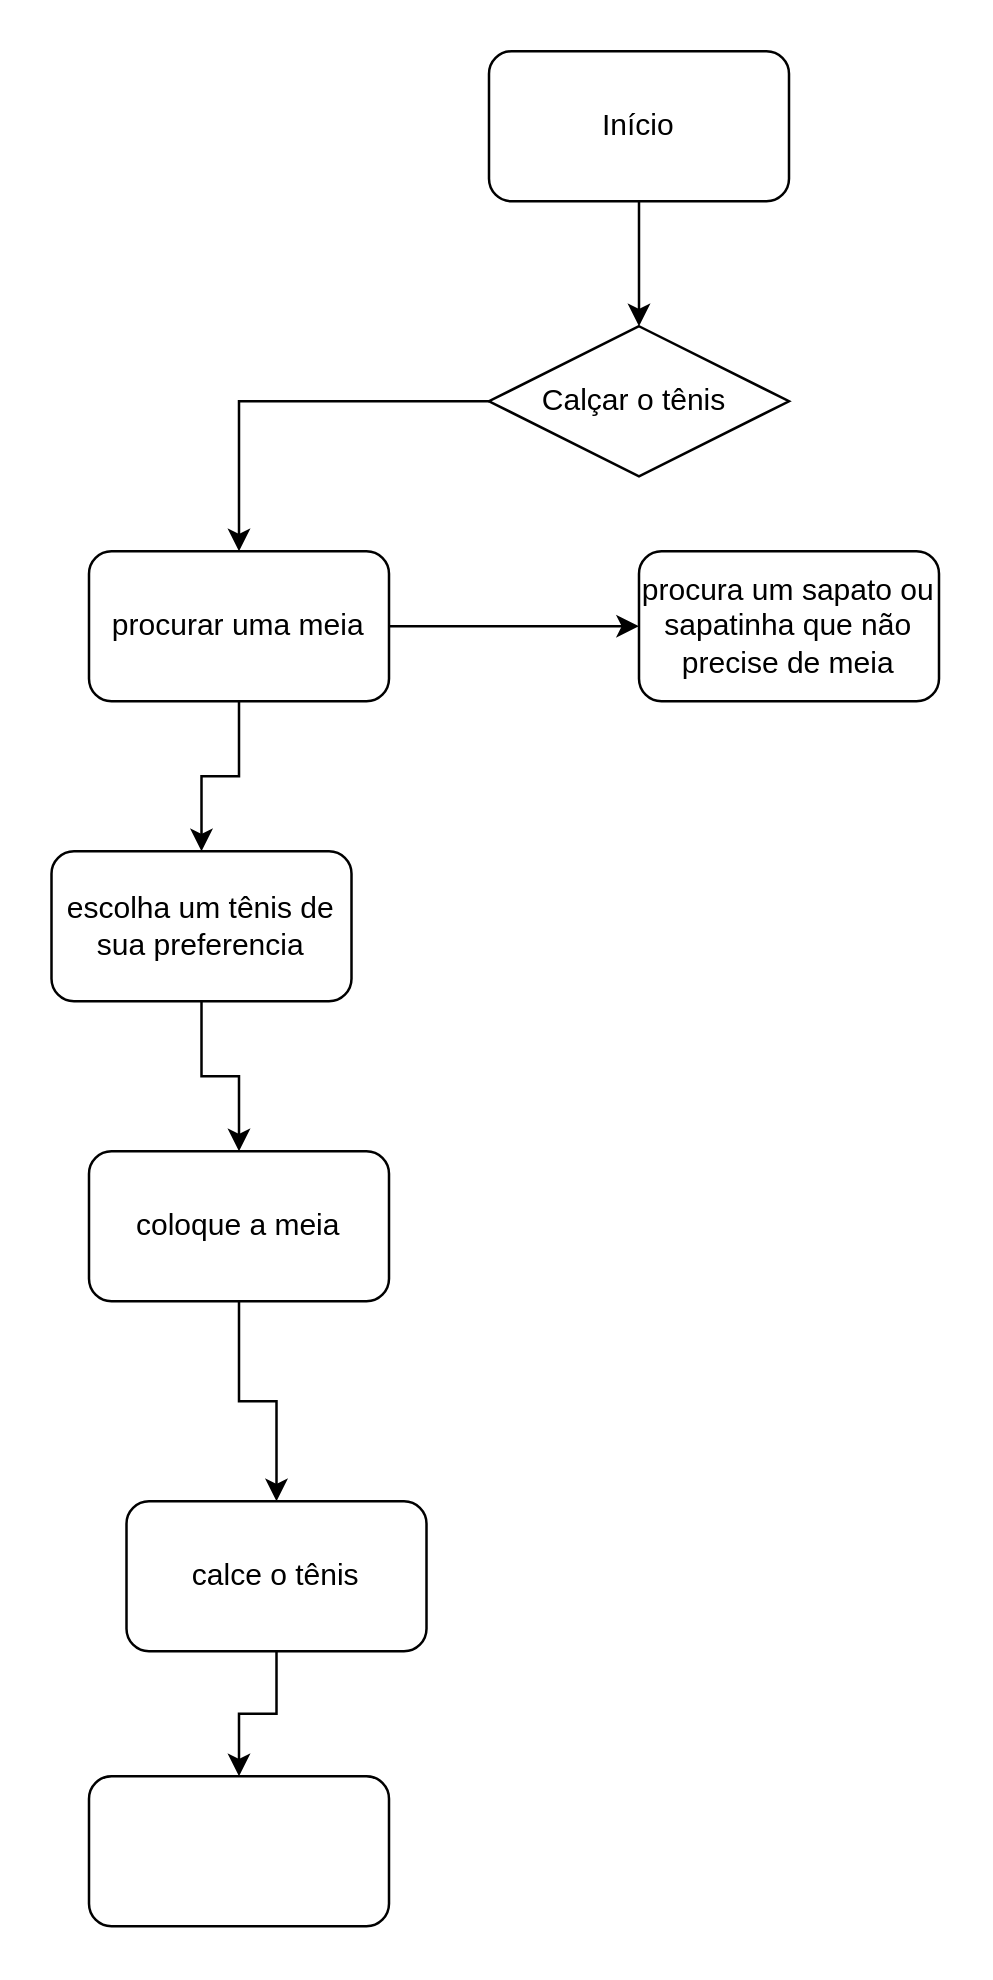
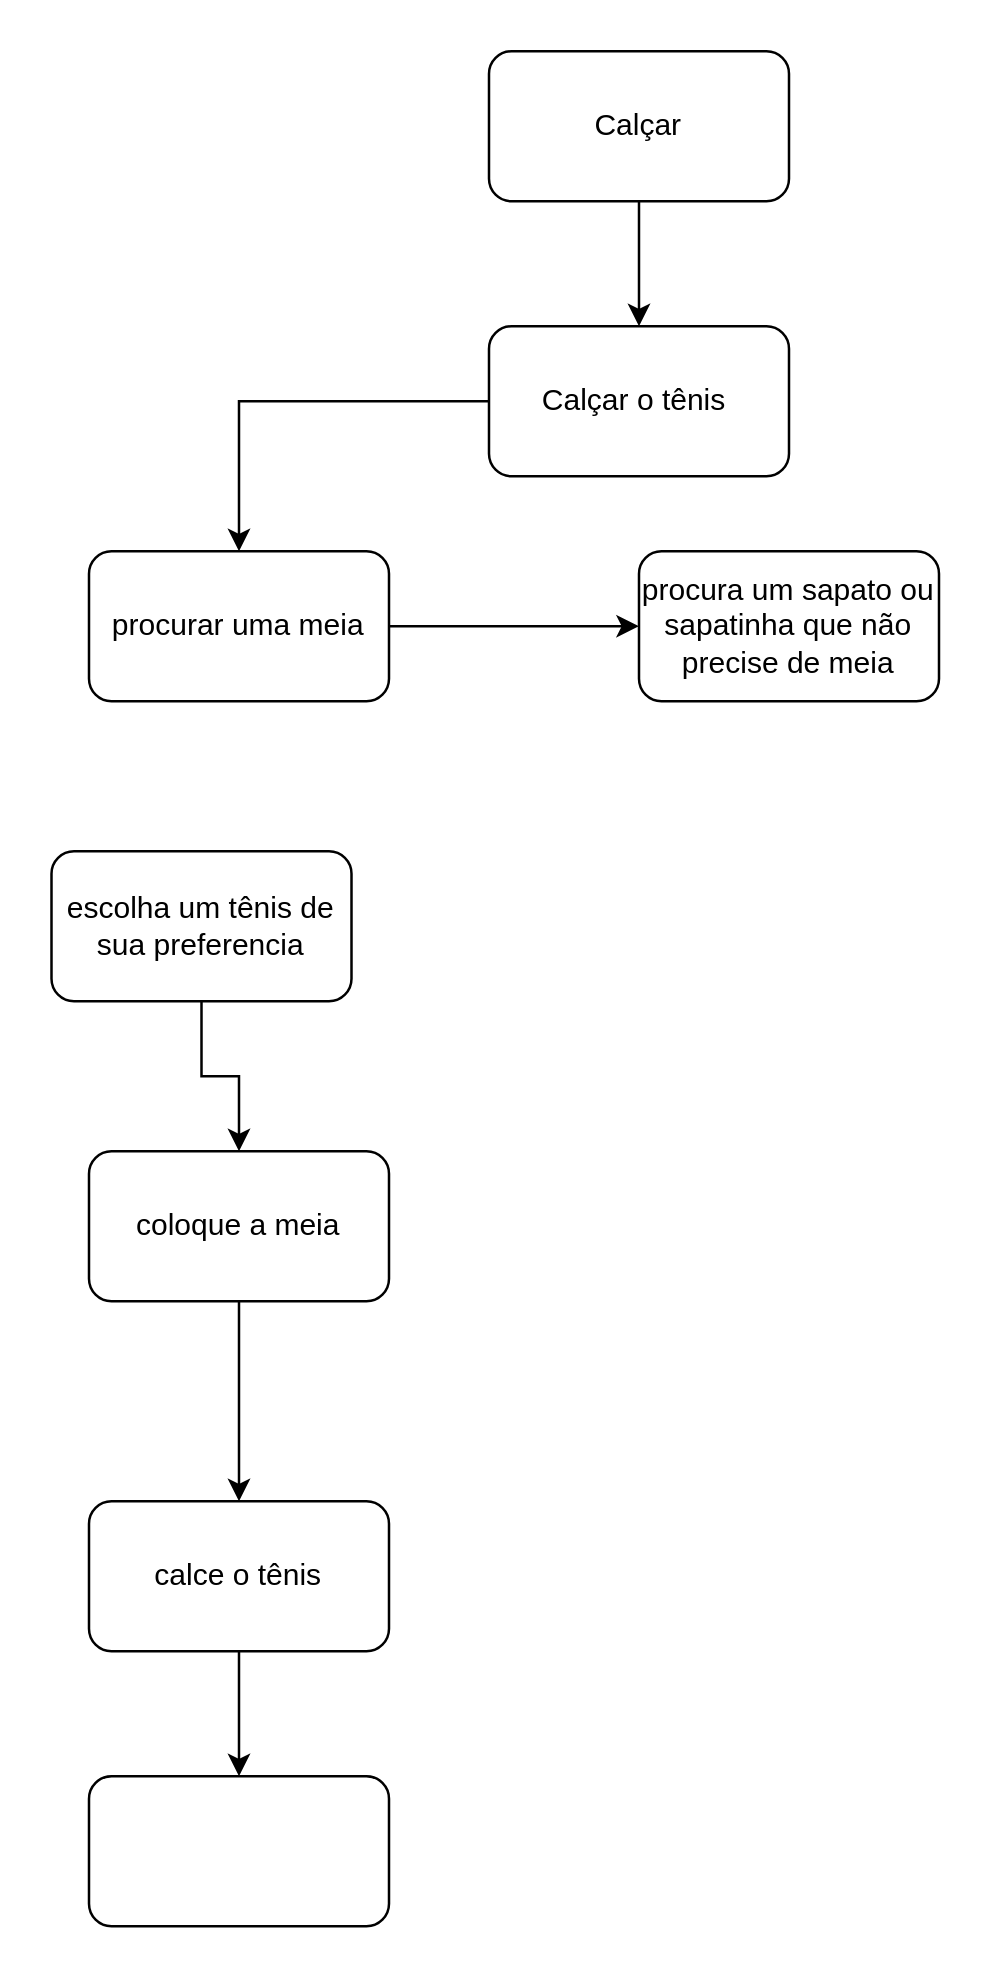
- <mxCell id="3" value="Início" style="rounded=1;whiteSpace=wrap;html=1;" vertex="1" parent="1"><mxGeometry x="195" y="20" width="120" height="60" as="geometry" /></mxCell>
+ <mxCell id="3" value="Calçar" style="rounded=1;whiteSpace=wrap;html=1;" vertex="1" parent="1"><mxGeometry x="195" y="20" width="120" height="60" as="geometry" /></mxCell>
- <mxCell id="5" value="Calçar o tênis&amp;nbsp;" style="rhombus;whiteSpace=wrap;html=1;" vertex="1" parent="1"><mxGeometry x="195" y="130" width="120" height="60" as="geometry" /></mxCell>
+ <mxCell id="5" value="Calçar o tênis&amp;nbsp;" style="whiteSpace=wrap;html=1;rounded=1;" vertex="1" parent="1"><mxGeometry x="195" y="130" width="120" height="60" as="geometry" /></mxCell>
- <mxCell id="7" value="" style="edgeStyle=orthogonalEdgeStyle;rounded=0;orthogonalLoop=1;jettySize=auto;html=1;" edge="1" parent="1" source="8" target="11"><mxGeometry relative="1" as="geometry" /></mxCell>
- <mxCell id="15" value="calce o tênis" style="whiteSpace=wrap;html=1;rounded=1;" vertex="1" parent="1"><mxGeometry x="50" y="600" width="120" height="60" as="geometry" /></mxCell>
+ <mxCell id="15" value="calce o tênis" style="whiteSpace=wrap;html=1;rounded=1;" vertex="1" parent="1"><mxGeometry x="35" y="600" width="120" height="60" as="geometry" /></mxCell>
